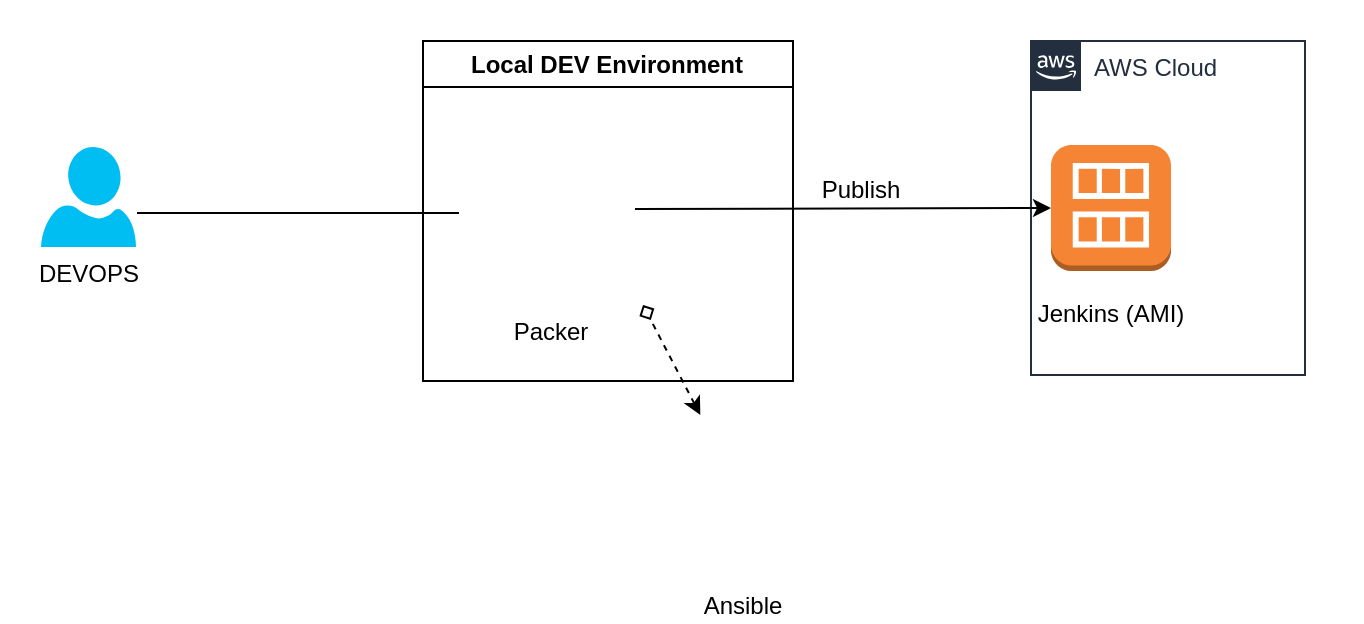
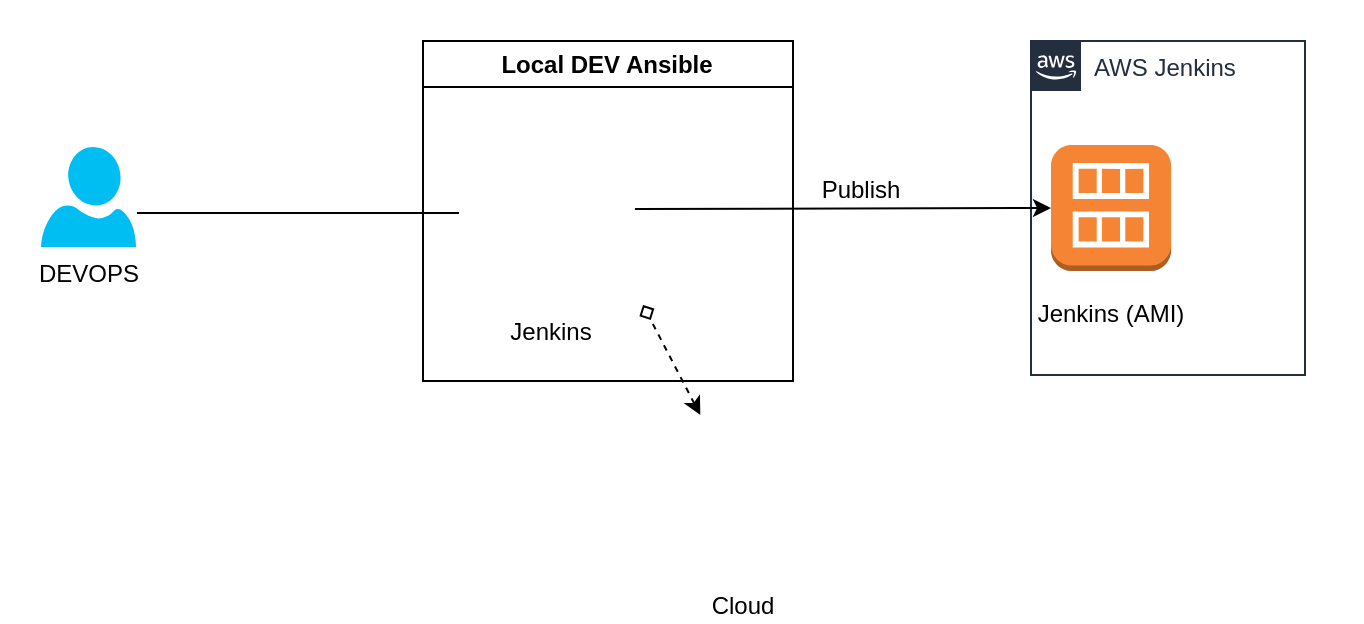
- <mxCell id="7" value="Local DEV Environment" style="swimlane;fontFamily=Helvetica;fontSize=12;" vertex="1" parent="1"><mxGeometry x="211" y="20" width="185" height="170" as="geometry" /></mxCell>
+ <mxCell id="7" value="Local DEV Ansible" style="swimlane;fontFamily=Helvetica;fontSize=12;" vertex="1" parent="1"><mxGeometry x="211" y="20" width="185" height="170" as="geometry" /></mxCell>
- <mxCell id="3" value="AWS Cloud" style="points=[[0,0],[0.25,0],[0.5,0],[0.75,0],[1,0],[1,0.25],[1,0.5],[1,0.75],[1,1],[0.75,1],[0.5,1],[0.25,1],[0,1],[0,0.75],[0,0.5],[0,0.25]];outlineConnect=0;gradientColor=none;html=1;whiteSpace=wrap;fontSize=12;fontStyle=0;shape=mxgraph.aws4.group;grIcon=mxgraph.aws4.group_aws_cloud_alt;strokeColor=#232F3E;fillColor=none;verticalAlign=top;align=left;spacingLeft=30;fontColor=#232F3E;dashed=0;labelBackgroundColor=#ffffff;container=1;pointerEvents=0;collapsible=0;recursiveResize=0;" vertex="1" parent="1"><mxGeometry x="515" y="20" width="137" height="167" as="geometry" /></mxCell>
+ <mxCell id="3" value="AWS Jenkins" style="points=[[0,0],[0.25,0],[0.5,0],[0.75,0],[1,0],[1,0.25],[1,0.5],[1,0.75],[1,1],[0.75,1],[0.5,1],[0.25,1],[0,1],[0,0.75],[0,0.5],[0,0.25]];outlineConnect=0;gradientColor=none;html=1;whiteSpace=wrap;fontSize=12;fontStyle=0;shape=mxgraph.aws4.group;grIcon=mxgraph.aws4.group_aws_cloud_alt;strokeColor=#232F3E;fillColor=none;verticalAlign=top;align=left;spacingLeft=30;fontColor=#232F3E;dashed=0;labelBackgroundColor=#ffffff;container=1;pointerEvents=0;collapsible=0;recursiveResize=0;" vertex="1" parent="1"><mxGeometry x="515" y="20" width="137" height="167" as="geometry" /></mxCell>
- <mxCell id="8" value="Packer" style="shape=image;html=1;verticalAlign=top;verticalLabelPosition=bottom;labelBackgroundColor=#ffffff;imageAspect=0;aspect=fixed;image=https://cdn1.iconfinder.com/data/icons/social-media-vol-3-2/24/_p-128.png;fontFamily=Helvetica;fontSize=12;" vertex="1" parent="7"><mxGeometry x="18" y="40" width="92" height="92" as="geometry" /></mxCell>
+ <mxCell id="8" value="Jenkins" style="shape=image;html=1;verticalAlign=top;verticalLabelPosition=bottom;labelBackgroundColor=#ffffff;imageAspect=0;aspect=fixed;image=https://cdn1.iconfinder.com/data/icons/social-media-vol-3-2/24/_p-128.png;fontFamily=Helvetica;fontSize=12;" vertex="1" parent="7"><mxGeometry x="18" y="40" width="92" height="92" as="geometry" /></mxCell>
- <mxCell id="9" value="Ansible" style="shape=image;html=1;verticalAlign=top;verticalLabelPosition=bottom;labelBackgroundColor=#ffffff;imageAspect=0;aspect=fixed;image=https://cdn3.iconfinder.com/data/icons/beos/BeOS_font.png;fontFamily=Helvetica;fontSize=12;" vertex="1" parent="1"><mxGeometry x="330" y="207" width="82" height="82" as="geometry" /></mxCell>
+ <mxCell id="9" value="Cloud" style="shape=image;html=1;verticalAlign=top;verticalLabelPosition=bottom;labelBackgroundColor=#ffffff;imageAspect=0;aspect=fixed;image=https://cdn3.iconfinder.com/data/icons/beos/BeOS_font.png;fontFamily=Helvetica;fontSize=12;" vertex="1" parent="1"><mxGeometry x="330" y="207" width="82" height="82" as="geometry" /></mxCell>
